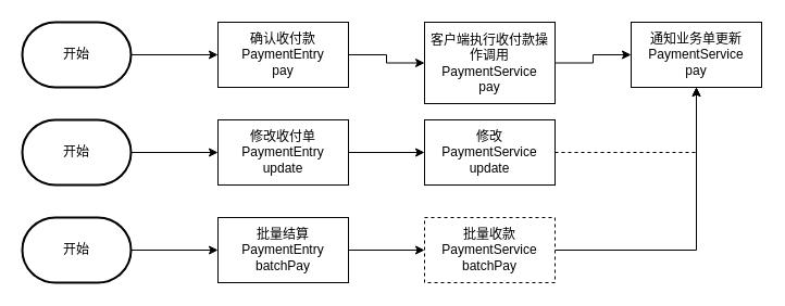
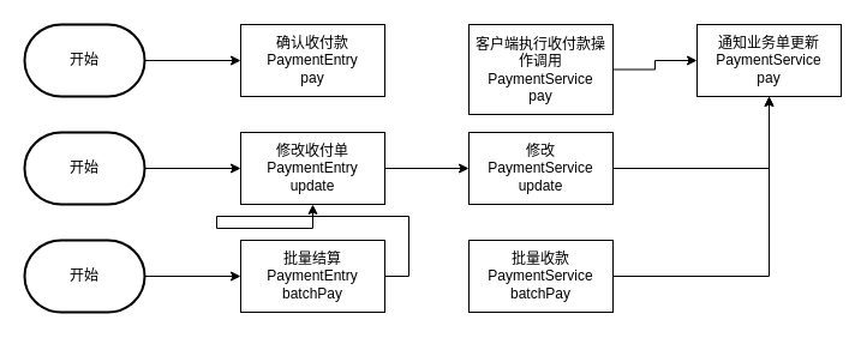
- <mxCell id="9" style="edgeStyle=orthogonalEdgeStyle;rounded=0;orthogonalLoop=1;jettySize=auto;html=1;exitX=1;exitY=0.5;exitDx=0;exitDy=0;entryX=0;entryY=0.5;entryDx=0;entryDy=0;" parent="1" source="10" target="4" edge="1"><mxGeometry relative="1" as="geometry" /></mxCell>
- <mxCell id="5" style="edgeStyle=orthogonalEdgeStyle;rounded=0;orthogonalLoop=1;jettySize=auto;html=1;exitX=1;exitY=0.5;exitDx=0;exitDy=0;entryX=0.5;entryY=1;entryDx=0;entryDy=0;dashed=1;" parent="1" source="6" target="2" edge="1"><mxGeometry relative="1" as="geometry" /></mxCell>
+ <mxCell id="5" style="edgeStyle=orthogonalEdgeStyle;rounded=0;orthogonalLoop=1;jettySize=auto;html=1;exitX=1;exitY=0.5;exitDx=0;exitDy=0;entryX=0.5;entryY=1;entryDx=0;entryDy=0;" parent="1" source="6" target="2" edge="1"><mxGeometry relative="1" as="geometry" /></mxCell>
- <mxCell id="13" style="edgeStyle=orthogonalEdgeStyle;rounded=0;orthogonalLoop=1;jettySize=auto;html=1;exitX=1;exitY=0.5;exitDx=0;exitDy=0;" parent="1" source="14" target="8" edge="1"><mxGeometry relative="1" as="geometry" /></mxCell>
+ <mxCell id="13" style="edgeStyle=orthogonalEdgeStyle;rounded=0;orthogonalLoop=1;jettySize=auto;html=1;exitX=1;exitY=0.5;exitDx=0;exitDy=0;" parent="1" source="14" target="12" edge="1"><mxGeometry relative="1" as="geometry" /></mxCell>
- <mxCell id="8" value="批量收款&lt;br&gt;PaymentService&lt;br&gt;batchPay" style="rounded=0;whiteSpace=wrap;html=1;dashed=1;" parent="1" vertex="1"><mxGeometry x="390" y="200" width="120" height="60" as="geometry" /></mxCell>
+ <mxCell id="8" value="批量收款&lt;br&gt;PaymentService&lt;br&gt;batchPay" style="rounded=0;whiteSpace=wrap;html=1;" parent="1" vertex="1"><mxGeometry x="390" y="200" width="120" height="60" as="geometry" /></mxCell>
